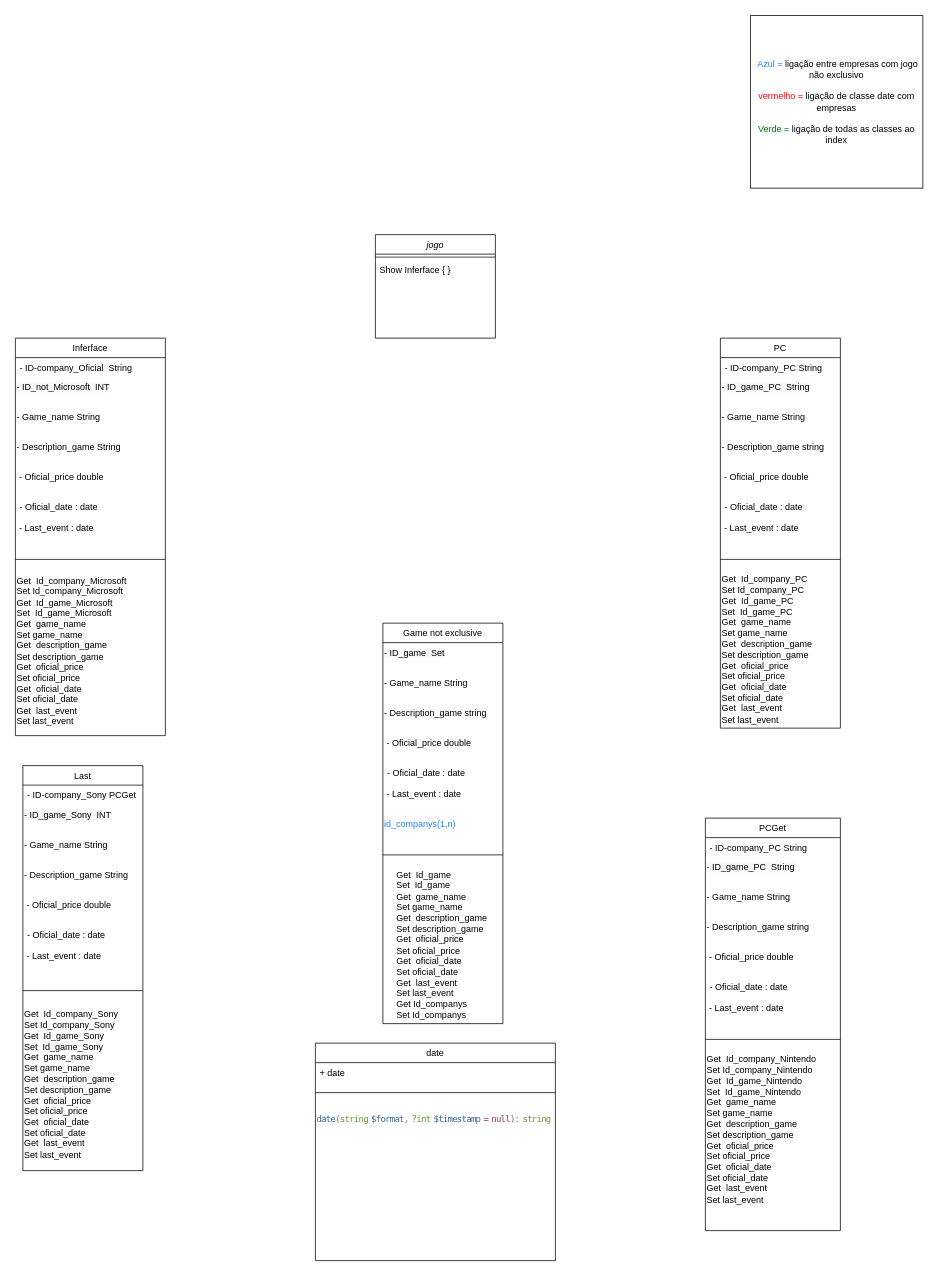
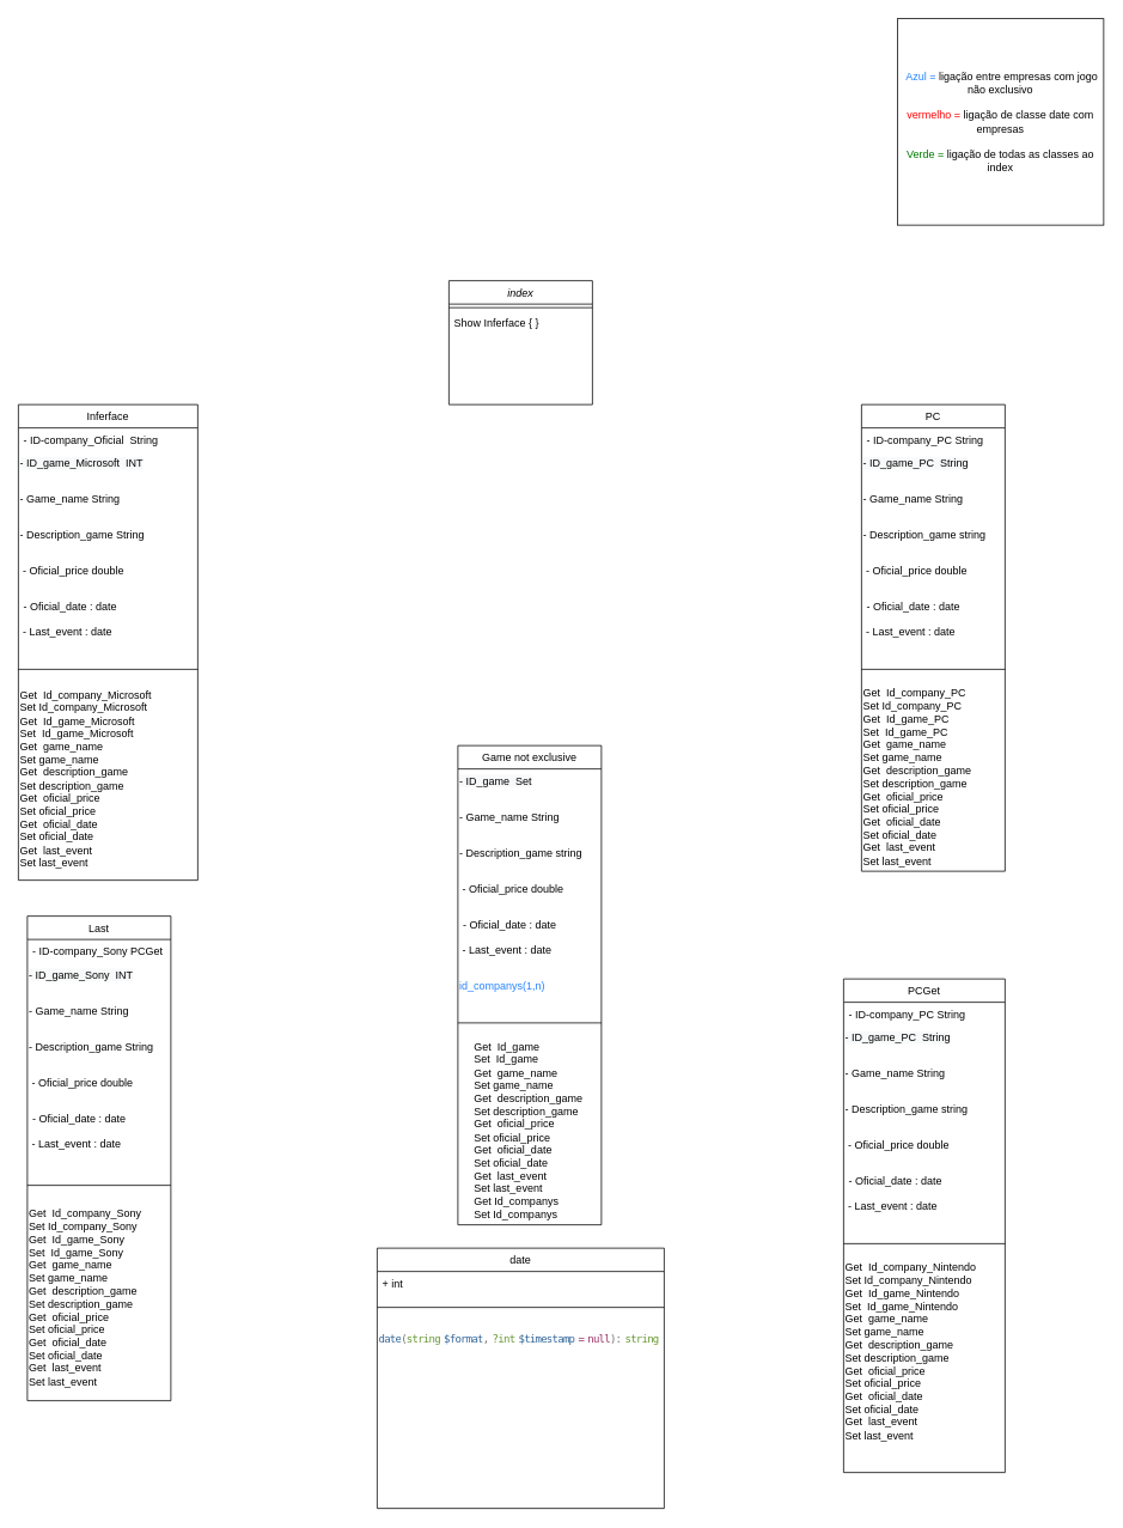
- <mxCell id="2" value="jogo" style="swimlane;fontStyle=2;align=center;verticalAlign=top;childLayout=stackLayout;horizontal=1;startSize=26;horizontalStack=0;resizeParent=1;resizeLast=0;collapsible=1;marginBottom=0;rounded=0;shadow=0;strokeWidth=1;" parent="1" vertex="1"><mxGeometry x="500" y="312" width="160" height="138" as="geometry"><mxRectangle x="230" y="140" width="160" height="26" as="alternateBounds" /></mxGeometry></mxCell>
+ <mxCell id="2" value="index" style="swimlane;fontStyle=2;align=center;verticalAlign=top;childLayout=stackLayout;horizontal=1;startSize=26;horizontalStack=0;resizeParent=1;resizeLast=0;collapsible=1;marginBottom=0;rounded=0;shadow=0;strokeWidth=1;" parent="1" vertex="1"><mxGeometry x="500" y="312" width="160" height="138" as="geometry"><mxRectangle x="230" y="140" width="160" height="26" as="alternateBounds" /></mxGeometry></mxCell>
- <mxCell id="7" value="&lt;span style=&quot;color: rgb(0, 0, 0); font-family: Helvetica; font-size: 12px; font-style: normal; font-variant-ligatures: normal; font-variant-caps: normal; font-weight: 400; letter-spacing: normal; orphans: 2; text-align: left; text-indent: 0px; text-transform: none; widows: 2; word-spacing: 0px; -webkit-text-stroke-width: 0px; background-color: rgb(248, 249, 250); text-decoration-thickness: initial; text-decoration-style: initial; text-decoration-color: initial; float: none; display: inline !important;&quot;&gt;- ID_not_Microsoft&amp;nbsp; INT&lt;/span&gt;" style="text;whiteSpace=wrap;html=1;fontColor=#000000;" parent="5" vertex="1"><mxGeometry y="52" width="200" height="40" as="geometry" /></mxCell>
+ <mxCell id="7" value="&lt;span style=&quot;color: rgb(0, 0, 0); font-family: Helvetica; font-size: 12px; font-style: normal; font-variant-ligatures: normal; font-variant-caps: normal; font-weight: 400; letter-spacing: normal; orphans: 2; text-align: left; text-indent: 0px; text-transform: none; widows: 2; word-spacing: 0px; -webkit-text-stroke-width: 0px; background-color: rgb(248, 249, 250); text-decoration-thickness: initial; text-decoration-style: initial; text-decoration-color: initial; float: none; display: inline !important;&quot;&gt;- ID_game_Microsoft&amp;nbsp; INT&lt;/span&gt;" style="text;whiteSpace=wrap;html=1;fontColor=#000000;" parent="5" vertex="1"><mxGeometry y="52" width="200" height="40" as="geometry" /></mxCell>
- <mxCell id="36" value="+ date" style="text;align=left;verticalAlign=top;spacingLeft=4;spacingRight=4;overflow=hidden;rotatable=0;points=[[0,0.5],[1,0.5]];portConstraint=eastwest;fontColor=#000000;" vertex="1" parent="35"><mxGeometry y="26" width="320" height="26" as="geometry" /></mxCell>
+ <mxCell id="36" value="+ int" style="text;align=left;verticalAlign=top;spacingLeft=4;spacingRight=4;overflow=hidden;rotatable=0;points=[[0,0.5],[1,0.5]];portConstraint=eastwest;fontColor=#000000;" vertex="1" parent="35"><mxGeometry y="26" width="320" height="26" as="geometry" /></mxCell>
